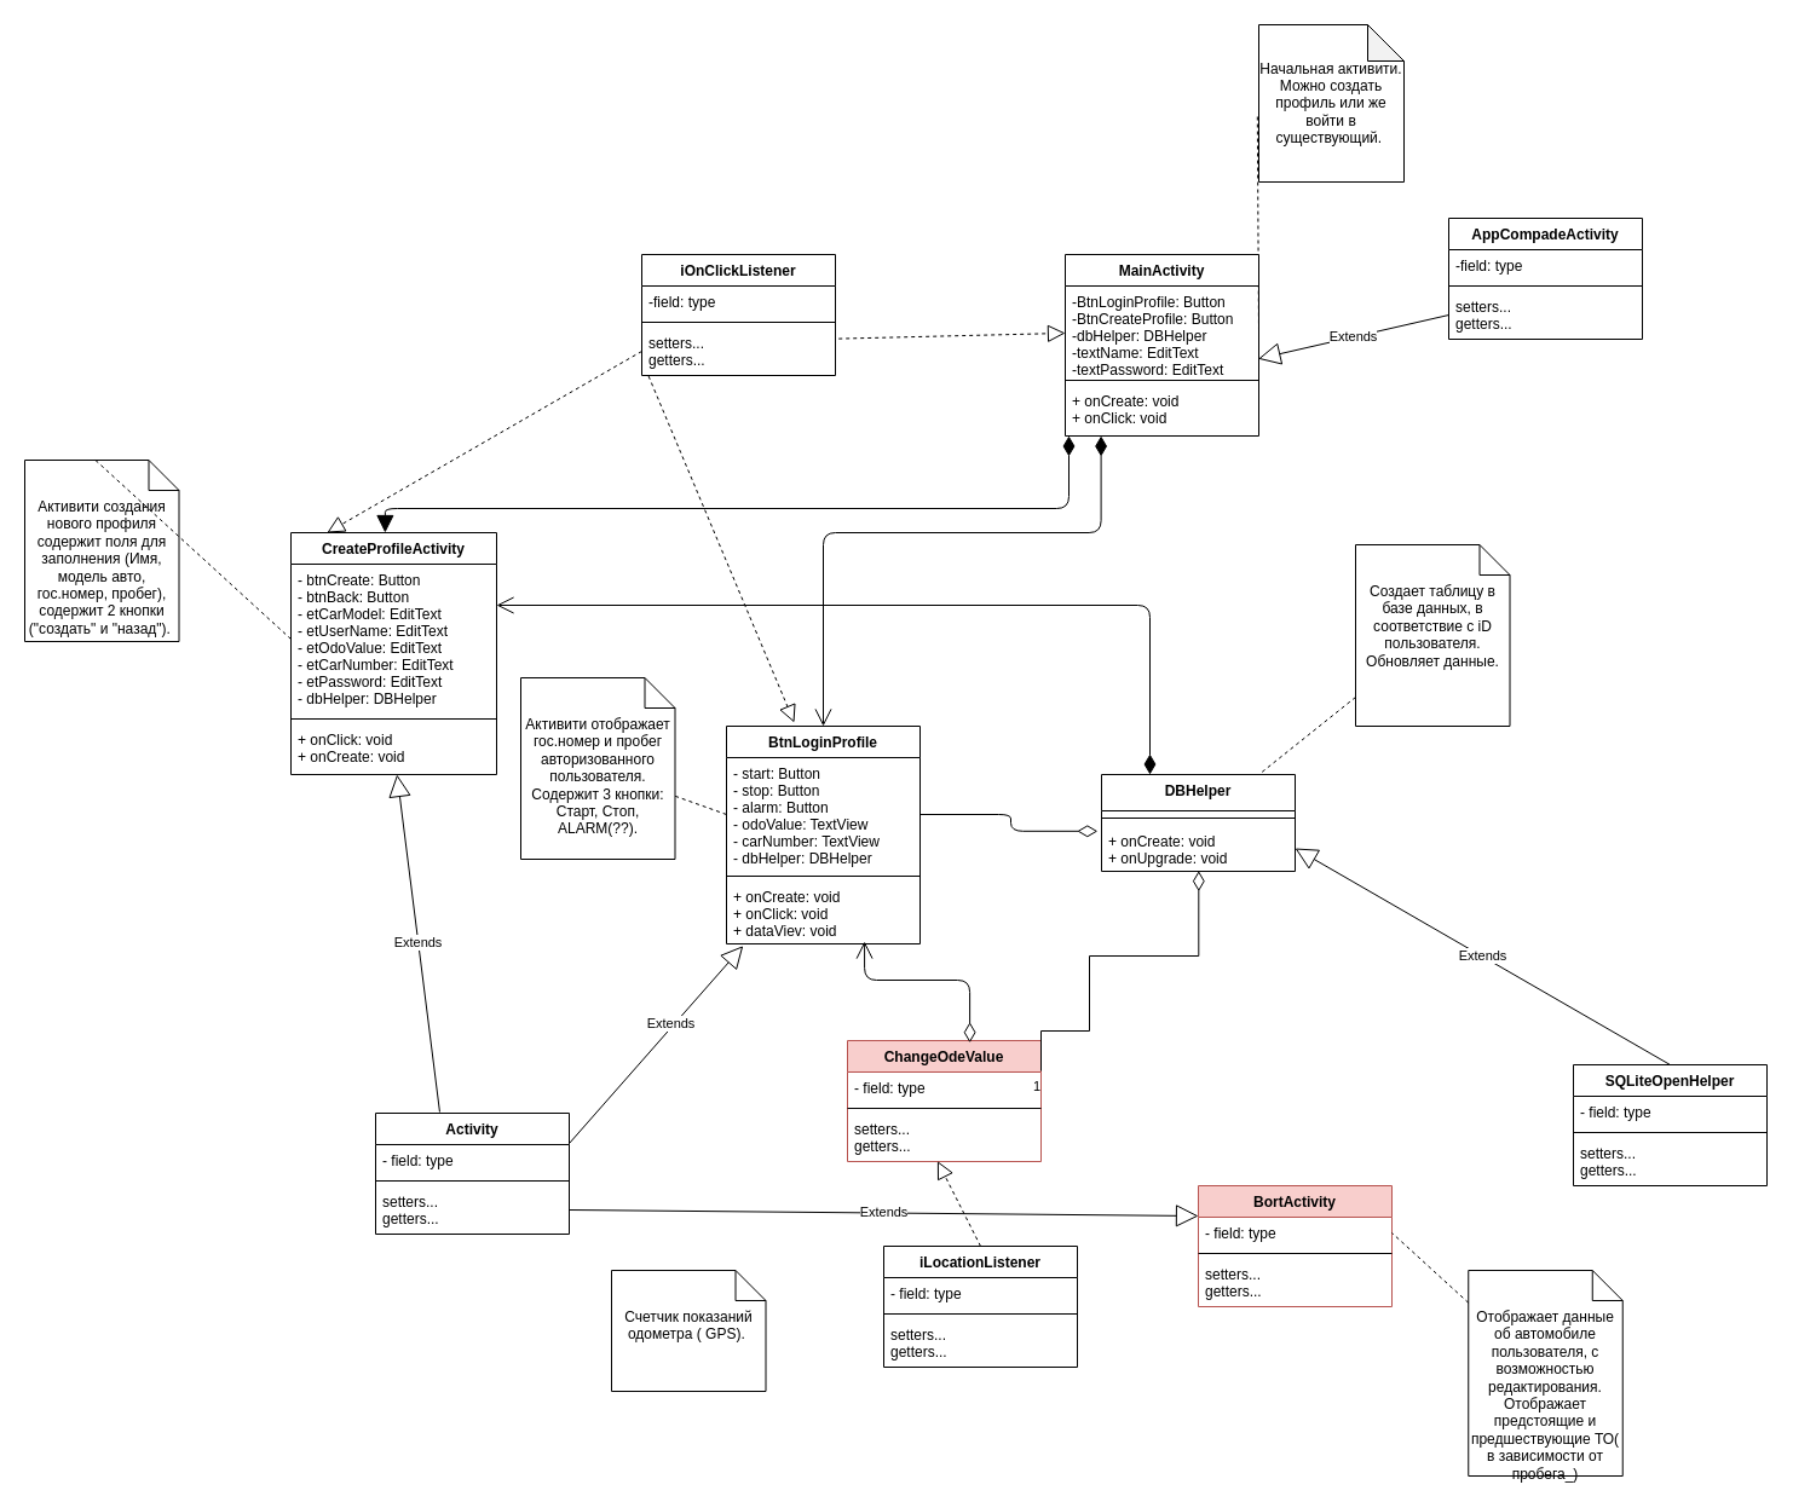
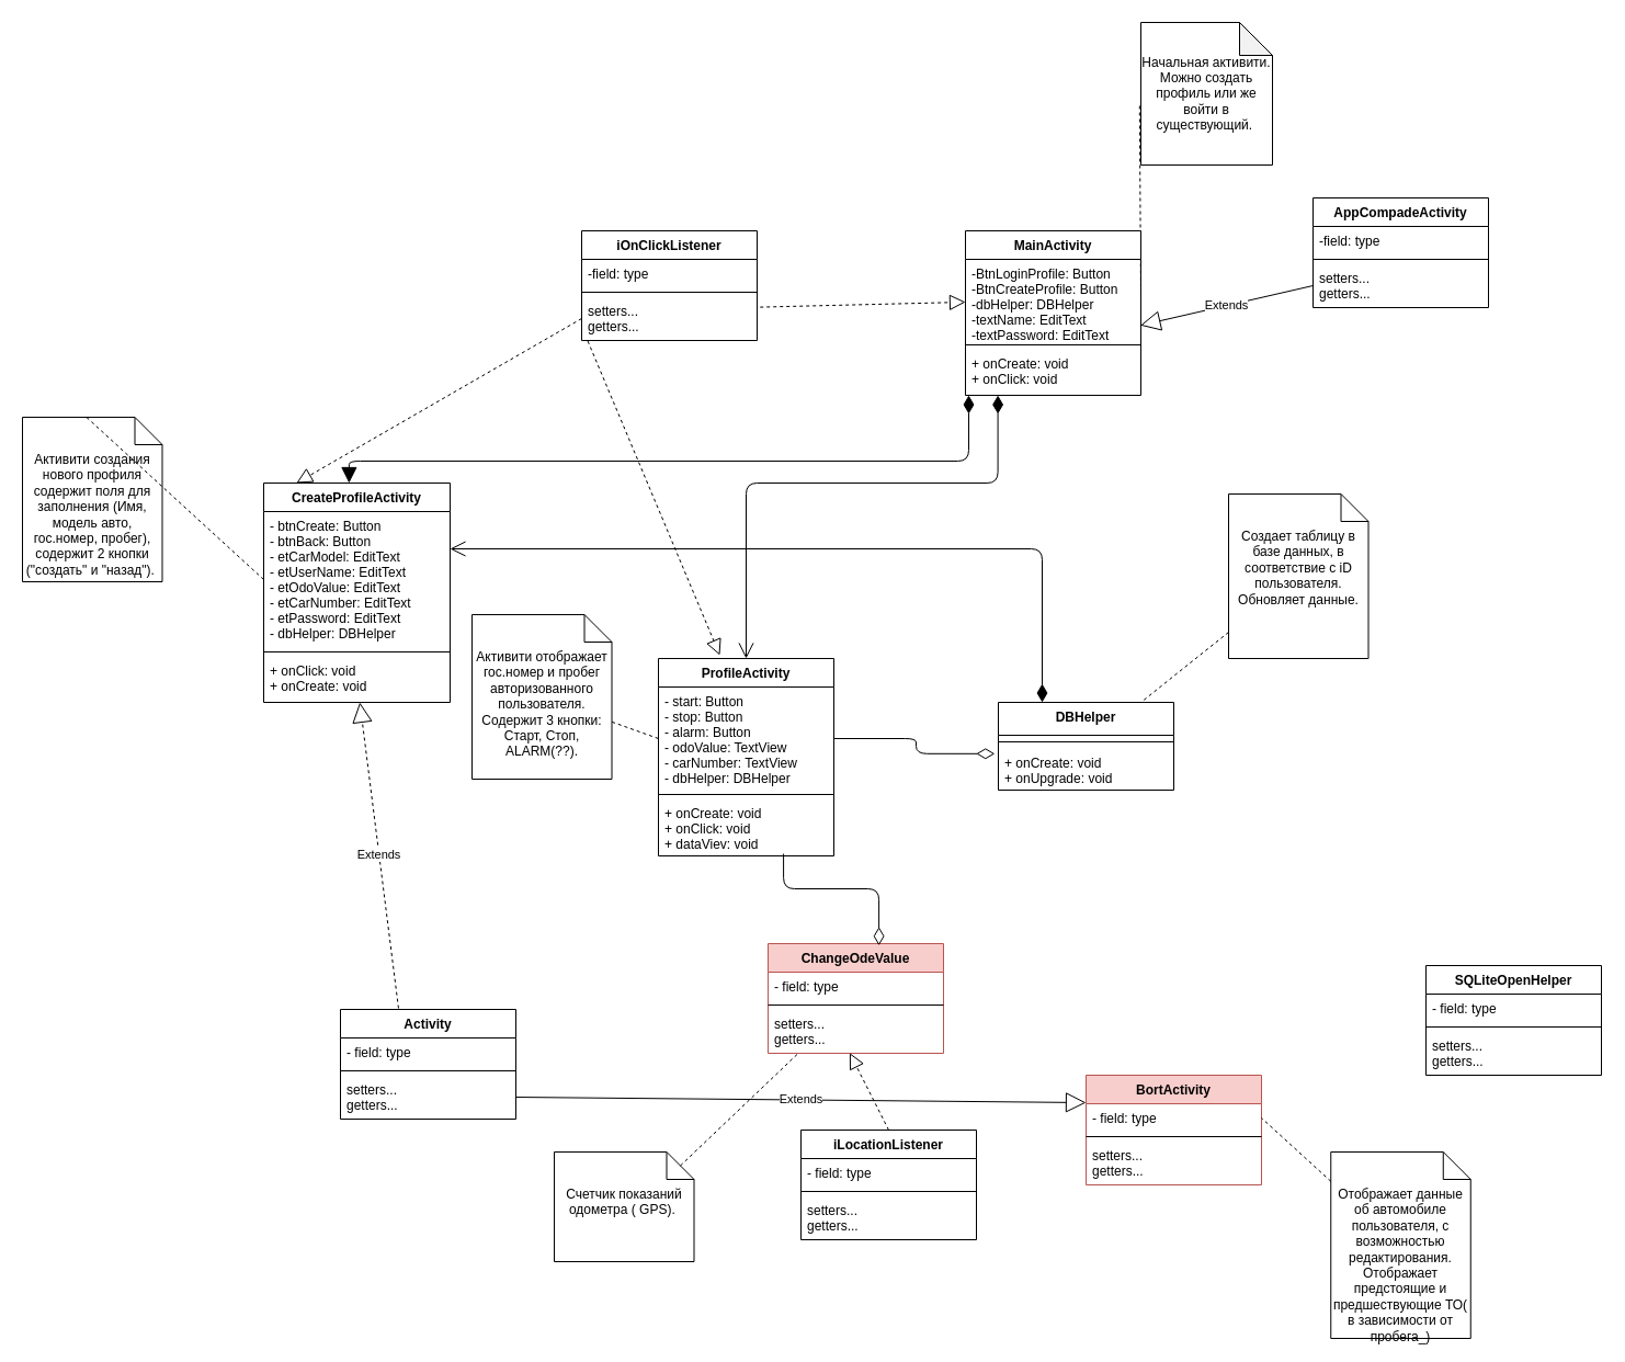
- <mxCell id="5" value="BtnLoginProfile" style="swimlane;fontStyle=1;align=center;verticalAlign=top;childLayout=stackLayout;horizontal=1;startSize=26;horizontalStack=0;resizeParent=1;resizeParentMax=0;resizeLast=0;collapsible=1;marginBottom=0;" parent="1" vertex="1"><mxGeometry x="600" y="600" width="160" height="180" as="geometry" /></mxCell>
+ <mxCell id="5" value="ProfileActivity" style="swimlane;fontStyle=1;align=center;verticalAlign=top;childLayout=stackLayout;horizontal=1;startSize=26;horizontalStack=0;resizeParent=1;resizeParentMax=0;resizeLast=0;collapsible=1;marginBottom=0;" parent="1" vertex="1"><mxGeometry x="600" y="600" width="160" height="180" as="geometry" /></mxCell>
- <mxCell id="31" value="" style="endArrow=open;html=1;endSize=12;startArrow=diamondThin;startSize=14;startFill=0;edgeStyle=orthogonalEdgeStyle;strokeWidth=1;entryX=0.713;entryY=0.962;entryDx=0;entryDy=0;exitX=0.632;exitY=0.017;exitDx=0;exitDy=0;exitPerimeter=0;endFill=0;entryPerimeter=0;rounded=1;" edge="1" parent="1" source="25" target="8"><mxGeometry relative="1" as="geometry"><mxPoint x="1048.16" y="729.908" as="sourcePoint" /><mxPoint x="900" y="861.5" as="targetPoint" /><Array as="points"><mxPoint x="801" y="810" /><mxPoint x="714" y="810" /></Array></mxGeometry></mxCell>
+ <mxCell id="31" value="" style="endArrow=none;html=1;endSize=12;startArrow=diamondThin;startSize=14;startFill=0;edgeStyle=orthogonalEdgeStyle;strokeWidth=1;entryX=0.713;entryY=0.962;entryDx=0;entryDy=0;exitX=0.632;exitY=0.017;exitDx=0;exitDy=0;exitPerimeter=0;endFill=0;entryPerimeter=0;rounded=1;" edge="1" parent="1" source="25" target="8"><mxGeometry relative="1" as="geometry"><mxPoint x="1048.16" y="729.908" as="sourcePoint" /><mxPoint x="900" y="861.5" as="targetPoint" /><Array as="points"><mxPoint x="801" y="810" /><mxPoint x="714" y="810" /></Array></mxGeometry></mxCell>
- <mxCell id="29" value="" style="endArrow=none;html=1;endSize=12;startArrow=diamondThin;startSize=14;startFill=0;edgeStyle=orthogonalEdgeStyle;strokeWidth=1;entryX=1;entryY=0.25;entryDx=0;entryDy=0;endFill=0;exitX=0.502;exitY=0.991;exitDx=0;exitDy=0;exitPerimeter=0;rounded=0;" edge="1" parent="1" source="20" target="25"><mxGeometry relative="1" as="geometry"><mxPoint x="890" y="770" as="sourcePoint" /><mxPoint x="1050" y="770" as="targetPoint" /><Array as="points"><mxPoint x="990" y="790" /><mxPoint x="900" y="790" /><mxPoint x="900" y="852" /></Array></mxGeometry></mxCell>
- <mxCell id="30" value="1" style="edgeLabel;resizable=0;html=1;align=right;verticalAlign=top;" connectable="0" vertex="1" parent="29"><mxGeometry x="1" relative="1" as="geometry" /></mxCell>
- <mxCell id="58" value="Extends" style="endArrow=block;endSize=16;endFill=0;html=1;entryX=1;entryY=0.5;entryDx=0;entryDy=0;exitX=0.5;exitY=0;exitDx=0;exitDy=0;" edge="1" parent="1" source="54" target="20"><mxGeometry width="160" relative="1" as="geometry"><mxPoint x="1479.793" y="396" as="sourcePoint" /><mxPoint x="1477.5" y="540" as="targetPoint" /></mxGeometry></mxCell>
- <mxCell id="40" value="Extends" style="endArrow=block;endSize=16;endFill=0;html=1;exitX=0.331;exitY=-0.01;exitDx=0;exitDy=0;exitPerimeter=0;" edge="1" parent="1" source="36" target="12"><mxGeometry width="160" relative="1" as="geometry"><mxPoint x="-440" y="596" as="sourcePoint" /><mxPoint x="-296.124" y="480" as="targetPoint" /></mxGeometry></mxCell>
+ <mxCell id="40" value="Extends" style="endArrow=block;endSize=16;endFill=0;html=1;exitX=0.331;exitY=-0.01;exitDx=0;exitDy=0;exitPerimeter=0;dashed=1;" edge="1" parent="1" source="36" target="12"><mxGeometry width="160" relative="1" as="geometry"><mxPoint x="-440" y="596" as="sourcePoint" /><mxPoint x="-296.124" y="480" as="targetPoint" /></mxGeometry></mxCell>
- <mxCell id="41" value="Extends" style="endArrow=block;endSize=16;endFill=0;html=1;entryX=0.086;entryY=1.032;entryDx=0;entryDy=0;rounded=0;exitX=1;exitY=0.25;exitDx=0;exitDy=0;entryPerimeter=0;" edge="1" parent="1" source="36" target="8"><mxGeometry x="0.195" y="2" width="160" relative="1" as="geometry"><mxPoint x="1500" y="240" as="sourcePoint" /><mxPoint x="1477.5" y="540" as="targetPoint" /><Array as="points" /><mxPoint as="offset" /></mxGeometry></mxCell>
+ <mxCell id="72" value="" style="endArrow=none;dashed=1;html=1;exitX=0;exitY=0;exitDx=115;exitDy=12.5;exitPerimeter=0;" edge="1" parent="1" source="71" target="25"><mxGeometry width="50" height="50" relative="1" as="geometry"><mxPoint x="1223.25" y="1081.791" as="sourcePoint" /><mxPoint x="1160" y="1029" as="targetPoint" /><Array as="points" /></mxGeometry></mxCell>
